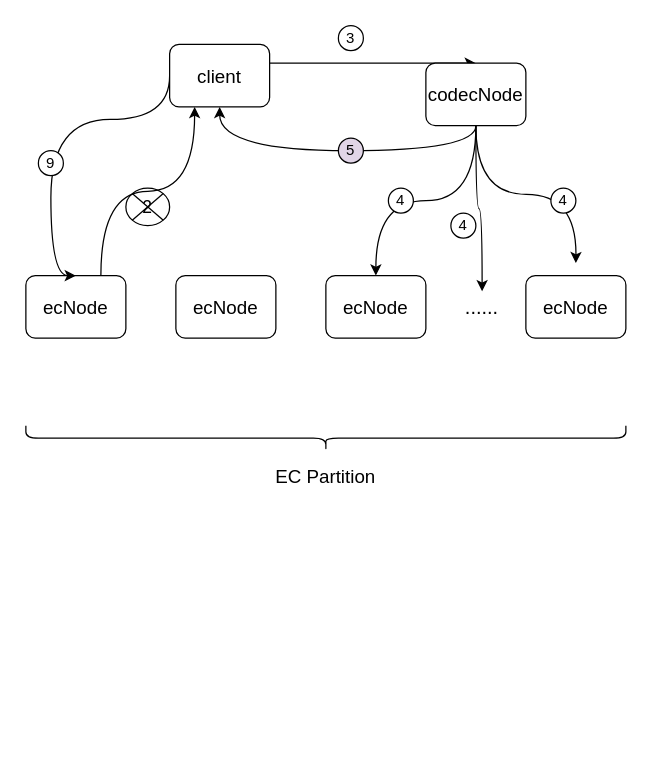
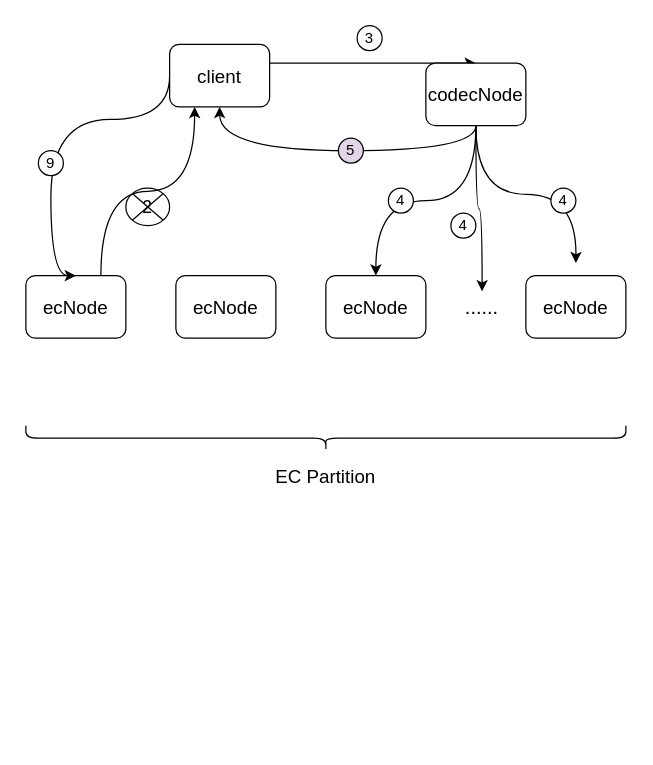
- <mxCell id="19" value="3" style="ellipse;whiteSpace=wrap;html=1;aspect=fixed;" vertex="1" parent="1"><mxGeometry x="270" y="20" width="20" height="20" as="geometry" /></mxCell>
+ <mxCell id="19" value="3" style="ellipse;whiteSpace=wrap;html=1;aspect=fixed;" vertex="1" parent="1"><mxGeometry x="285" y="20" width="20" height="20" as="geometry" /></mxCell>
